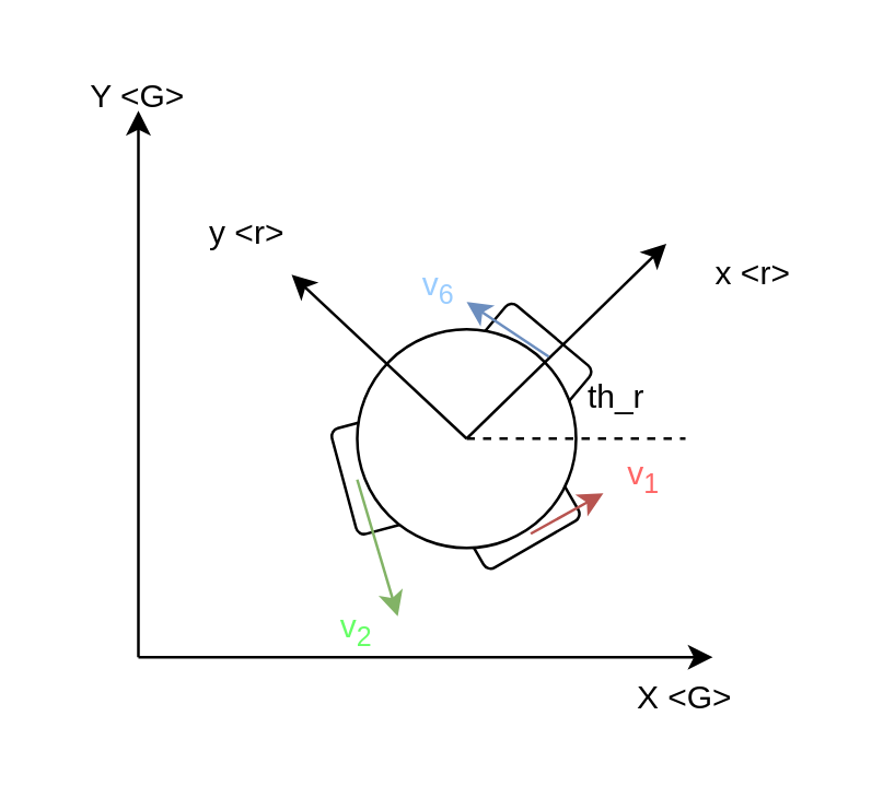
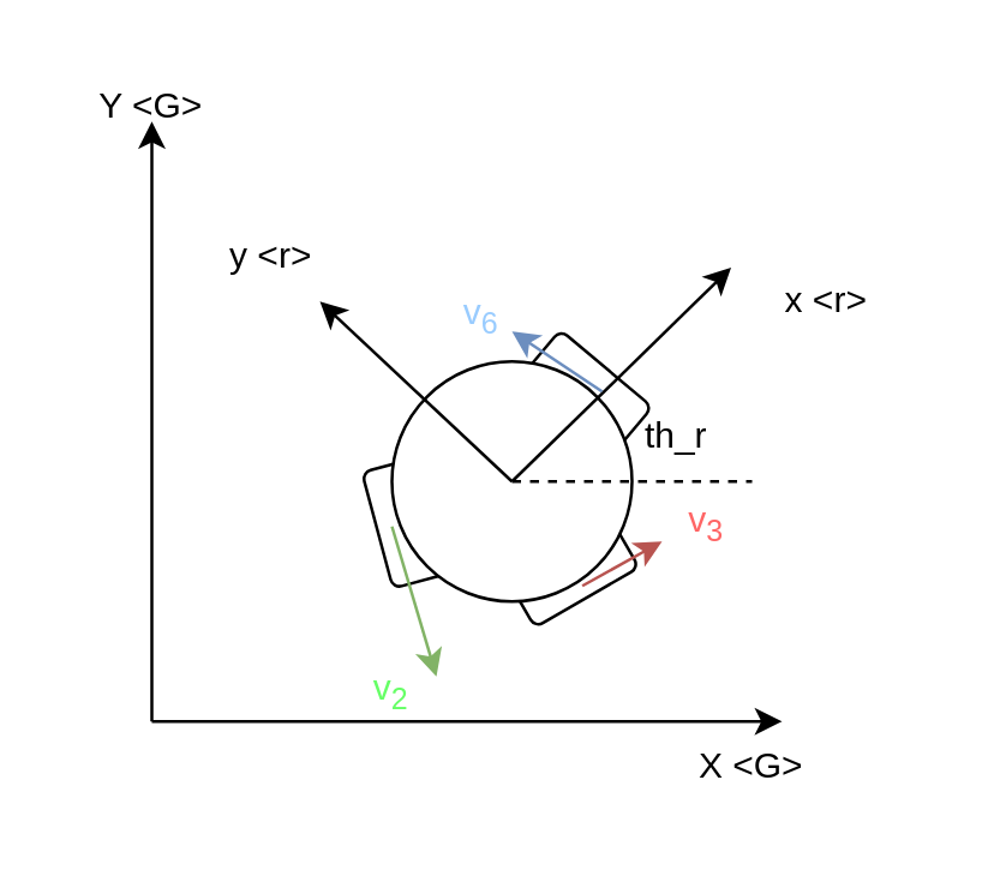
- <mxCell id="19" value="&lt;font color=&quot;#FF6666&quot;&gt;v&lt;sub&gt;1&lt;/sub&gt;&lt;/font&gt;" style="text;html=1;strokeColor=none;fillColor=none;align=center;verticalAlign=middle;whiteSpace=wrap;rounded=0;" vertex="1" parent="1"><mxGeometry x="220" y="163.71" width="30" height="20" as="geometry" /></mxCell>
+ <mxCell id="19" value="&lt;font color=&quot;#FF6666&quot;&gt;v&lt;sub&gt;3&lt;/sub&gt;&lt;/font&gt;" style="text;html=1;strokeColor=none;fillColor=none;align=center;verticalAlign=middle;whiteSpace=wrap;rounded=0;" vertex="1" parent="1"><mxGeometry x="220" y="163.71" width="30" height="20" as="geometry" /></mxCell>
